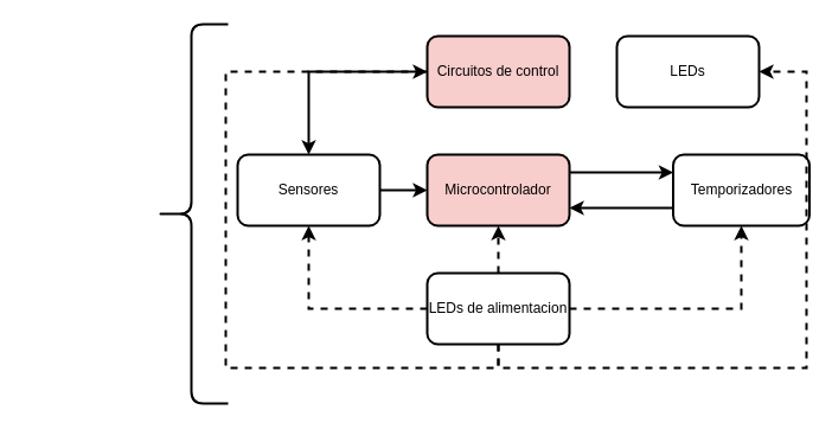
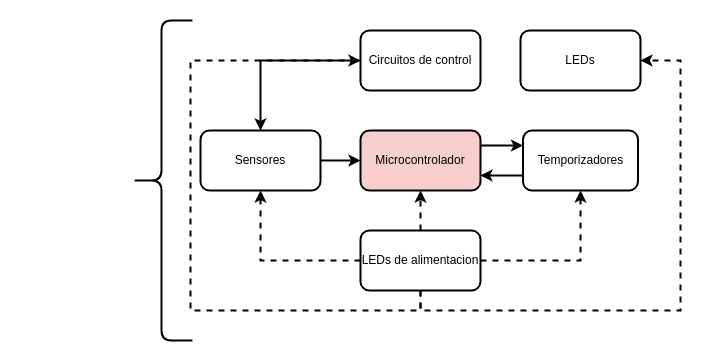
- <mxCell id="10" value="Circuitos de control" style="rounded=1;whiteSpace=wrap;html=1;strokeColor=#000000;strokeWidth=2;fillColor=#f8cecc;" vertex="1" parent="1"><mxGeometry x="360" y="30" width="120" height="60" as="geometry" /></mxCell>
+ <mxCell id="10" value="Circuitos de control" style="rounded=1;whiteSpace=wrap;html=1;strokeColor=#000000;strokeWidth=2;" vertex="1" parent="1"><mxGeometry x="360" y="30" width="120" height="60" as="geometry" /></mxCell>
- <mxCell id="4" value="Temporizadores" style="rounded=1;whiteSpace=wrap;html=1;strokeColor=#000000;strokeWidth=2;" vertex="1" parent="1"><mxGeometry x="567.5" y="130" width="115" height="60" as="geometry" /></mxCell>
+ <mxCell id="4" value="Temporizadores" style="rounded=1;whiteSpace=wrap;html=1;strokeColor=#000000;strokeWidth=2;" vertex="1" parent="1"><mxGeometry x="522.5" y="130" width="115" height="60" as="geometry" /></mxCell>
